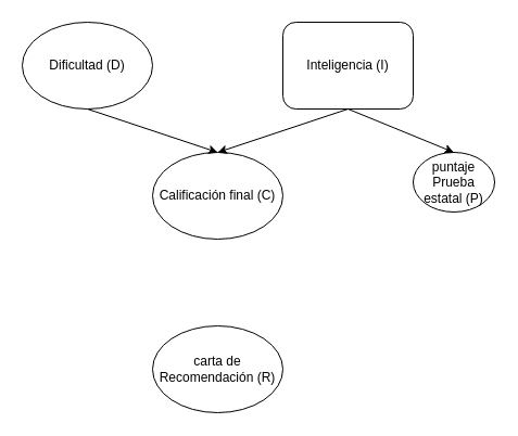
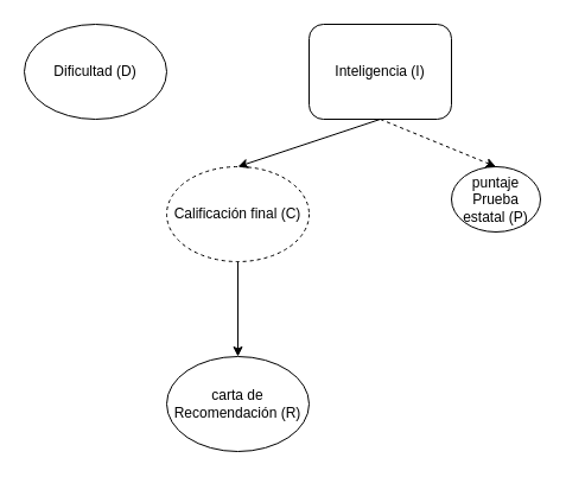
- <mxCell id="7" value="" style="endArrow=classic;html=1;exitX=0.5;exitY=1;exitDx=0;exitDy=0;entryX=0.5;entryY=0;entryDx=0;entryDy=0;" parent="1" source="2" target="4" edge="1"><mxGeometry width="50" height="50" relative="1" as="geometry"><mxPoint x="20" y="450" as="sourcePoint" /><mxPoint x="70" y="400" as="targetPoint" /></mxGeometry></mxCell>
- <mxCell id="10" value="" style="endArrow=classic;html=1;exitX=0.5;exitY=1;exitDx=0;exitDy=0;entryX=0.5;entryY=0;entryDx=0;entryDy=0;" parent="1" source="3" target="6" edge="1"><mxGeometry width="50" height="50" relative="1" as="geometry"><mxPoint x="20" y="450" as="sourcePoint" /><mxPoint x="70" y="400" as="targetPoint" /></mxGeometry></mxCell>
+ <mxCell id="10" value="" style="endArrow=classic;html=1;exitX=0.5;exitY=1;exitDx=0;exitDy=0;entryX=0.5;entryY=0;entryDx=0;entryDy=0;dashed=1;" parent="1" source="3" target="6" edge="1"><mxGeometry width="50" height="50" relative="1" as="geometry"><mxPoint x="20" y="450" as="sourcePoint" /><mxPoint x="70" y="400" as="targetPoint" /></mxGeometry></mxCell>
- <mxCell id="4" value="Calificación final (C)" style="ellipse;whiteSpace=wrap;html=1;" parent="1" vertex="1"><mxGeometry x="140" y="140" width="120" height="80" as="geometry" /></mxCell>
+ <mxCell id="4" value="Calificación final (C)" style="ellipse;whiteSpace=wrap;html=1;dashed=1;" parent="1" vertex="1"><mxGeometry x="140" y="140" width="120" height="80" as="geometry" /></mxCell>
+ <mxCell id="9" value="" style="endArrow=classic;html=1;exitX=0.5;exitY=1;exitDx=0;exitDy=0;entryX=0.5;entryY=0;entryDx=0;entryDy=0;" parent="1" source="4" target="5" edge="1"><mxGeometry width="50" height="50" relative="1" as="geometry"><mxPoint x="20" y="450" as="sourcePoint" /><mxPoint x="70" y="400" as="targetPoint" /></mxGeometry></mxCell>
